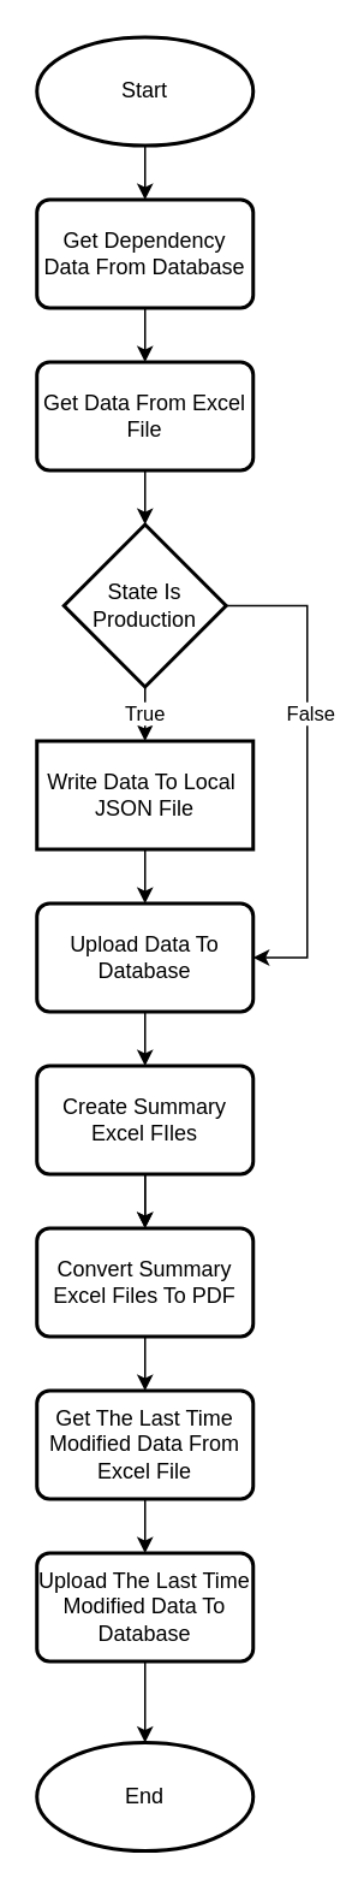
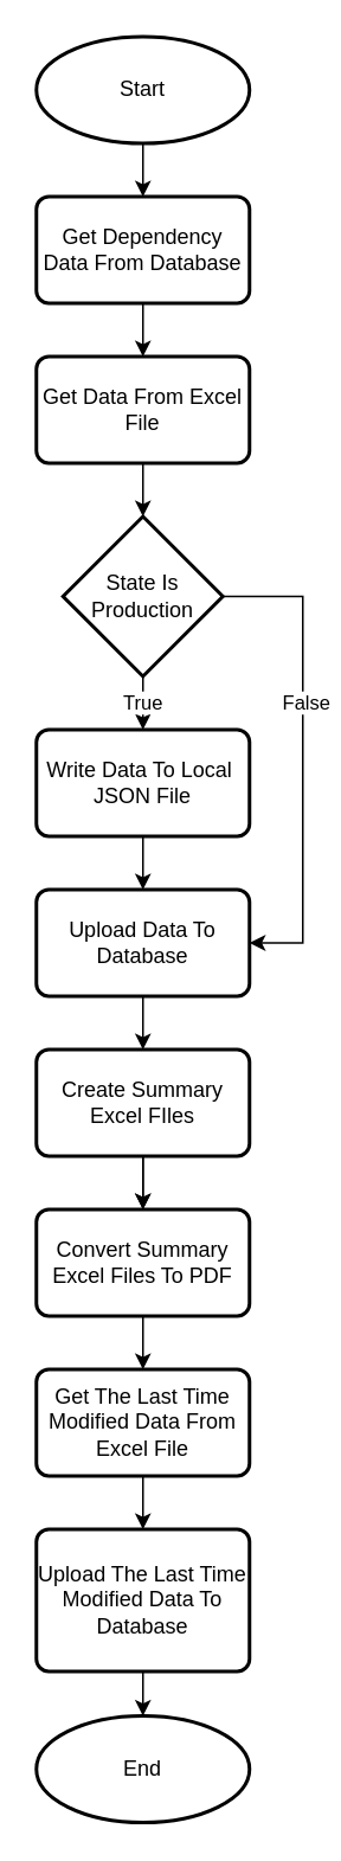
- <mxCell id="13" value="Write Data To Local&amp;nbsp; JSON File" style="whiteSpace=wrap;html=1;absoluteArcSize=1;arcSize=14;strokeWidth=2;rounded=0;" parent="1" vertex="1"><mxGeometry x="20" y="410" width="120" height="60" as="geometry" /></mxCell>
+ <mxCell id="13" value="Write Data To Local&amp;nbsp; JSON File" style="rounded=1;whiteSpace=wrap;html=1;absoluteArcSize=1;arcSize=14;strokeWidth=2;" parent="1" vertex="1"><mxGeometry x="20" y="410" width="120" height="60" as="geometry" /></mxCell>
- <mxCell id="24" value="Upload The Last Time Modified Data To Database" style="rounded=1;whiteSpace=wrap;html=1;absoluteArcSize=1;arcSize=14;strokeWidth=2;" parent="1" vertex="1"><mxGeometry x="20" y="860" width="120" height="60" as="geometry" /></mxCell>
+ <mxCell id="24" value="Upload The Last Time Modified Data To Database" style="rounded=1;whiteSpace=wrap;html=1;absoluteArcSize=1;arcSize=14;strokeWidth=2;" parent="1" vertex="1"><mxGeometry x="20" y="860" width="120" height="80" as="geometry" /></mxCell>
